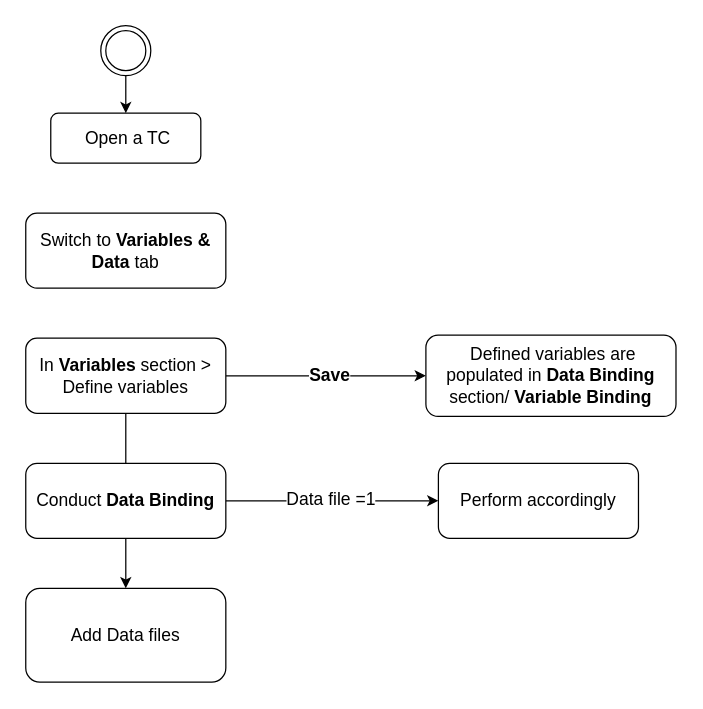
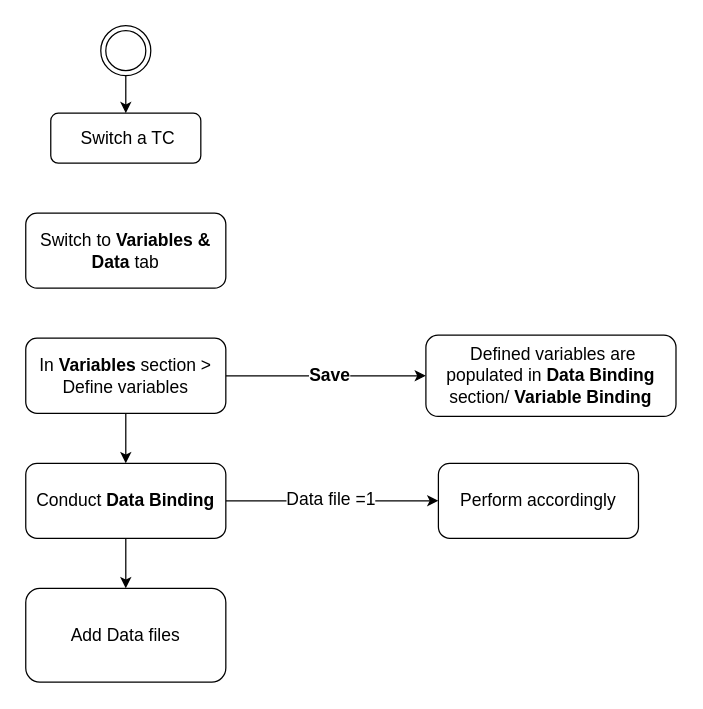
- <mxCell id="2" value="&amp;nbsp;Open a TC" style="rounded=1;whiteSpace=wrap;html=1;fontSize=14;glass=0;strokeWidth=1;shadow=0;" parent="1" vertex="1"><mxGeometry x="40" y="90" width="120" height="40" as="geometry" /></mxCell>
+ <mxCell id="2" value="&amp;nbsp;Switch a TC" style="rounded=1;whiteSpace=wrap;html=1;fontSize=14;glass=0;strokeWidth=1;shadow=0;" parent="1" vertex="1"><mxGeometry x="40" y="90" width="120" height="40" as="geometry" /></mxCell>
- <mxCell id="8" value="" style="edgeStyle=orthogonalEdgeStyle;rounded=0;orthogonalLoop=1;jettySize=auto;html=1;fontSize=14;endArrow=none;" edge="1" parent="1" source="9" target="14"><mxGeometry relative="1" as="geometry" /></mxCell>
+ <mxCell id="8" value="" style="edgeStyle=orthogonalEdgeStyle;rounded=0;orthogonalLoop=1;jettySize=auto;html=1;fontSize=14;" edge="1" parent="1" source="9" target="14"><mxGeometry relative="1" as="geometry" /></mxCell>
